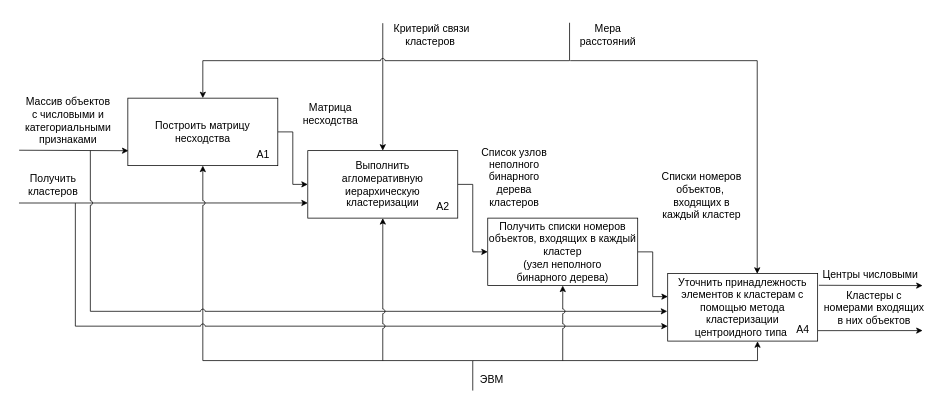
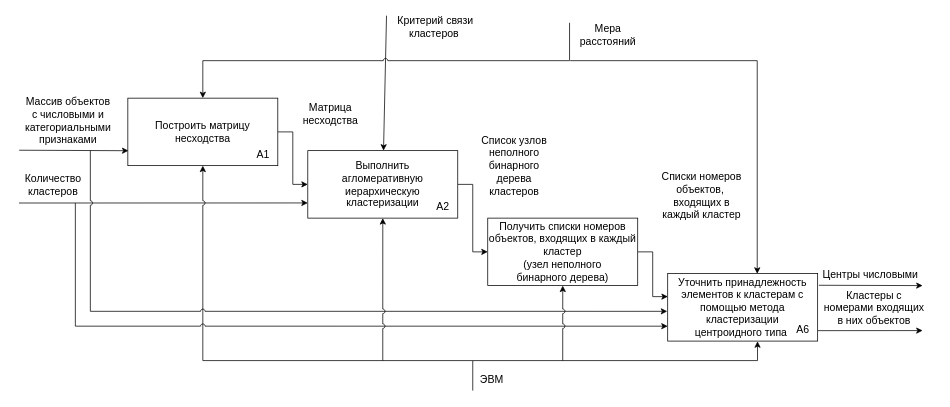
- <mxCell id="12" value="Критерий связи&lt;br&gt;кластеров&amp;nbsp;" style="text;html=1;align=center;verticalAlign=middle;resizable=0;points=[];autosize=1;strokeColor=none;fillColor=none;fontSize=14;" parent="1" vertex="1"><mxGeometry x="510" y="20" width="130" height="50" as="geometry" /></mxCell>
+ <mxCell id="12" value="Критерий связи&lt;br&gt;кластеров&amp;nbsp;" style="text;html=1;align=center;verticalAlign=middle;resizable=0;points=[];autosize=1;strokeColor=none;fillColor=none;fontSize=14;" parent="1" vertex="1"><mxGeometry x="515" y="10" width="130" height="50" as="geometry" /></mxCell>
- <mxCell id="23" value="Список узлов &lt;br&gt;неполного&lt;br&gt;бинарного&lt;br&gt;дерева &lt;br&gt;кластеров" style="text;html=1;align=center;verticalAlign=middle;resizable=0;points=[];autosize=1;strokeColor=none;fillColor=none;fontSize=14;" parent="1" vertex="1"><mxGeometry x="630" y="185" width="110" height="100" as="geometry" /></mxCell>
+ <mxCell id="23" value="Список узлов &lt;br&gt;неполного&lt;br&gt;бинарного&lt;br&gt;дерева &lt;br&gt;кластеров" style="text;html=1;align=center;verticalAlign=middle;resizable=0;points=[];autosize=1;strokeColor=none;fillColor=none;fontSize=14;" parent="1" vertex="1"><mxGeometry x="630" y="170" width="110" height="100" as="geometry" /></mxCell>
- <mxCell id="11" value="Получить &lt;br&gt;кластеров" style="text;html=1;align=center;verticalAlign=middle;resizable=0;points=[];autosize=1;strokeColor=none;fillColor=none;fontSize=14;" parent="1" vertex="1"><mxGeometry x="20" y="220" width="100" height="50" as="geometry" /></mxCell>
+ <mxCell id="11" value="Количество &lt;br&gt;кластеров" style="text;html=1;align=center;verticalAlign=middle;resizable=0;points=[];autosize=1;strokeColor=none;fillColor=none;fontSize=14;" parent="1" vertex="1"><mxGeometry x="20" y="220" width="100" height="50" as="geometry" /></mxCell>
- <mxCell id="33" value="A4" style="text;html=1;align=center;verticalAlign=middle;resizable=0;points=[];autosize=1;strokeColor=none;fillColor=none;fontSize=14;" parent="1" vertex="1"><mxGeometry x="1050" y="424" width="40" height="30" as="geometry" /></mxCell>
+ <mxCell id="33" value="A6" style="text;html=1;align=center;verticalAlign=middle;resizable=0;points=[];autosize=1;strokeColor=none;fillColor=none;fontSize=14;" parent="1" vertex="1"><mxGeometry x="1050" y="424" width="40" height="30" as="geometry" /></mxCell>
